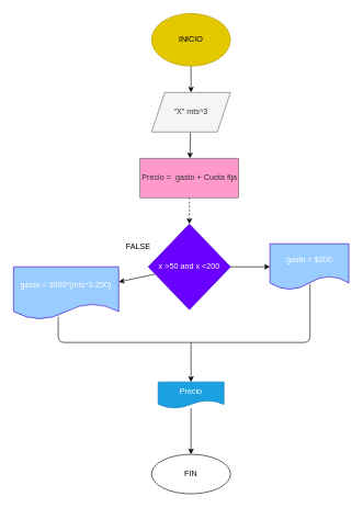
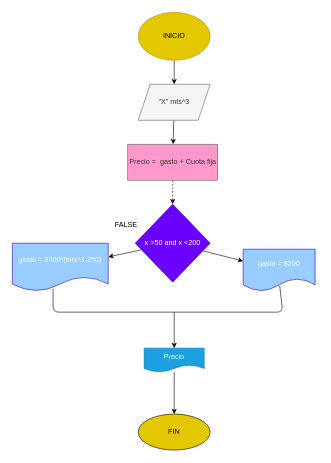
- <mxCell id="11" value="gasto = $200" style="shape=document;whiteSpace=wrap;html=1;boundedLbl=1;fillColor=#99CCFF;strokeColor=#3700CC;fontColor=#ffffff;" vertex="1" parent="1"><mxGeometry x="410" y="370" width="120" height="70" as="geometry" /></mxCell>
+ <mxCell id="11" value="gasto = $200" style="shape=document;whiteSpace=wrap;html=1;boundedLbl=1;fillColor=#99CCFF;strokeColor=#3700CC;fontColor=#ffffff;" vertex="1" parent="1"><mxGeometry x="405" y="415" width="120" height="70" as="geometry" /></mxCell>
- <mxCell id="19" value="FIN" style="ellipse;whiteSpace=wrap;html=1;" vertex="1" parent="1"><mxGeometry x="230" y="690" width="120" height="60" as="geometry" /></mxCell>
+ <mxCell id="19" value="FIN" style="ellipse;whiteSpace=wrap;html=1;fillColor=#e3c800;" vertex="1" parent="1"><mxGeometry x="230" y="690" width="120" height="60" as="geometry" /></mxCell>
